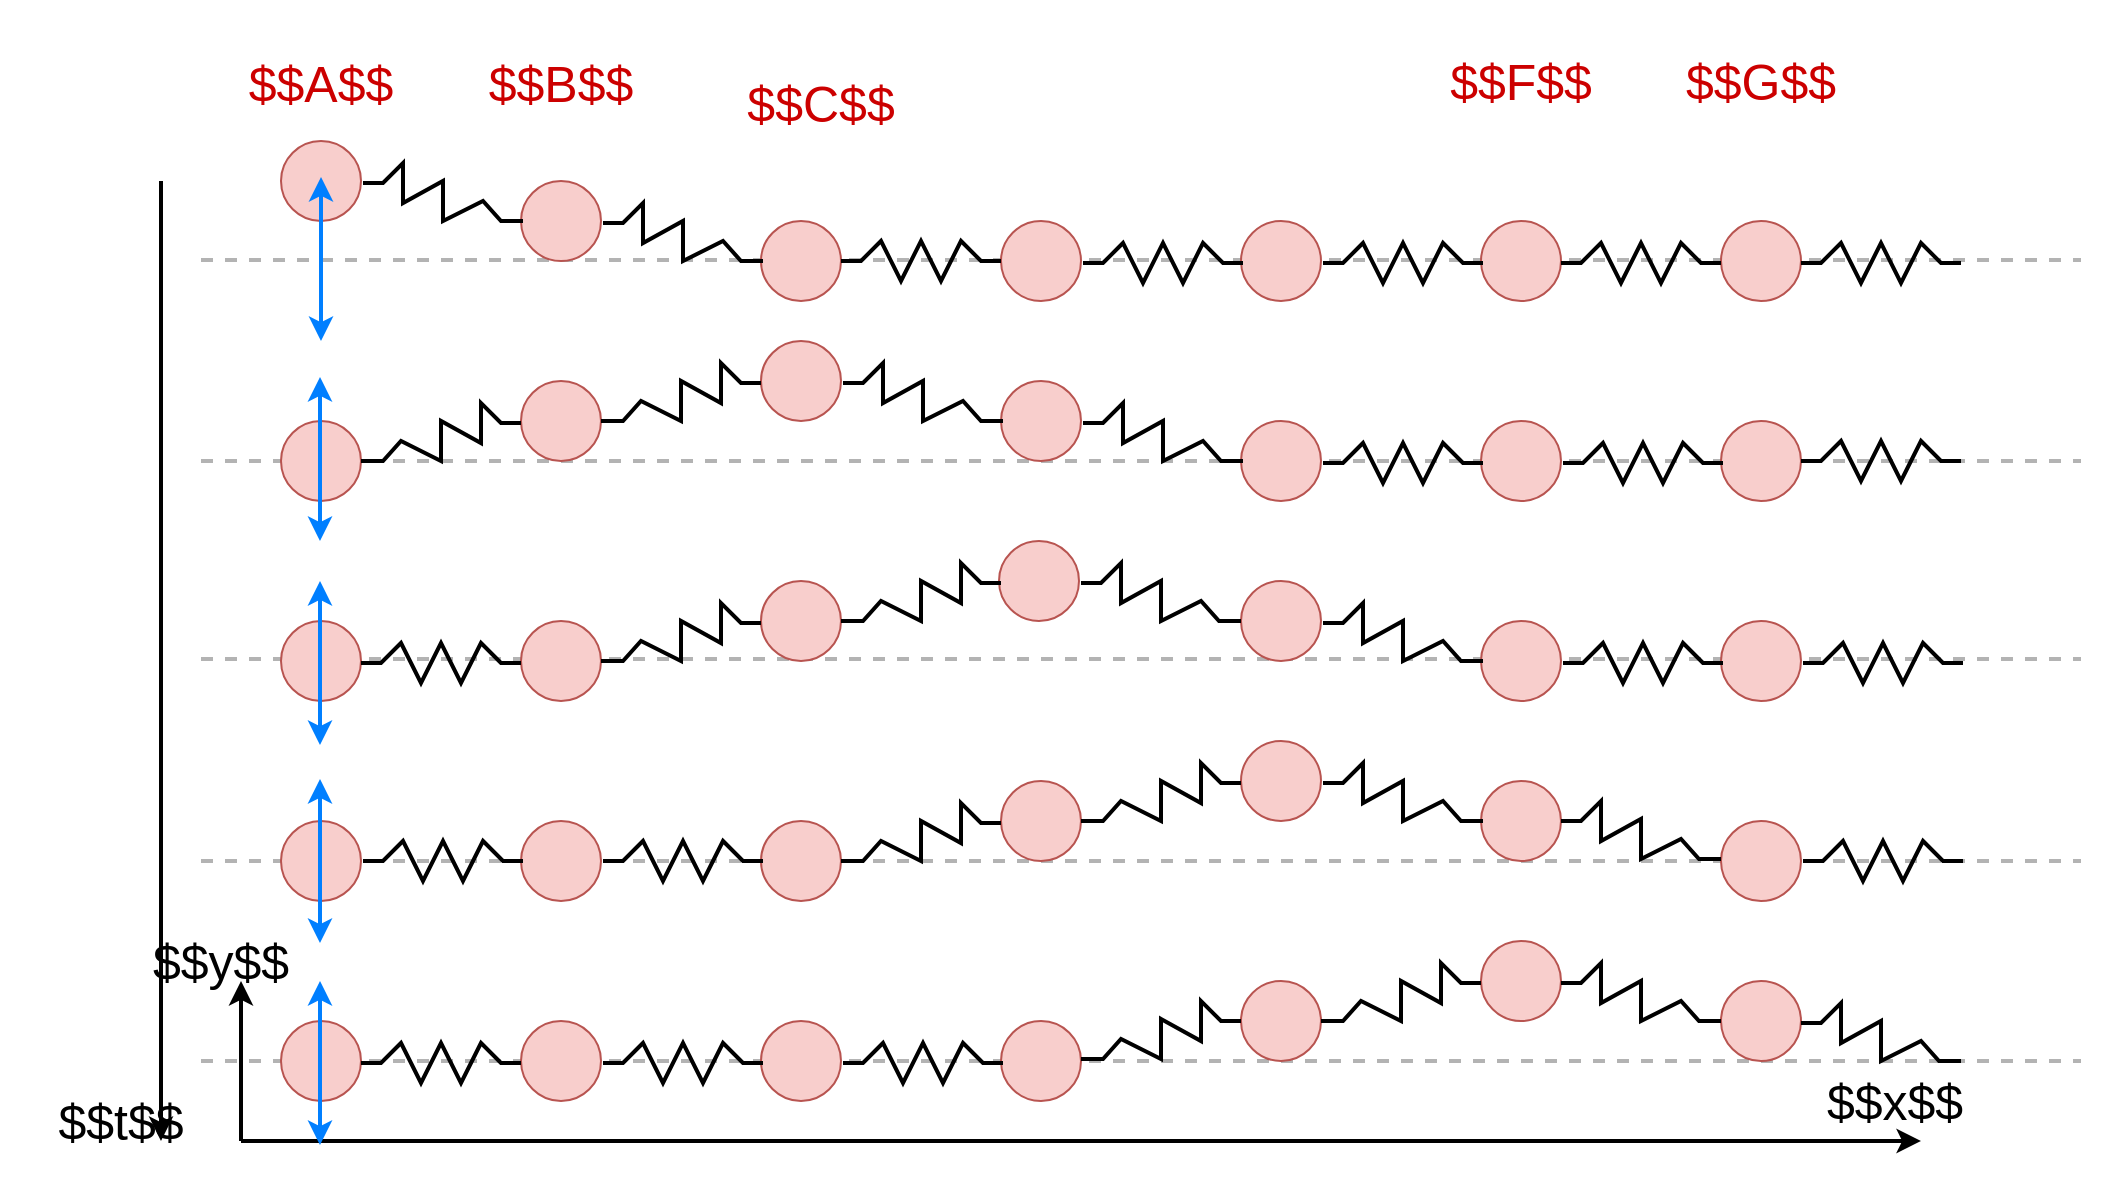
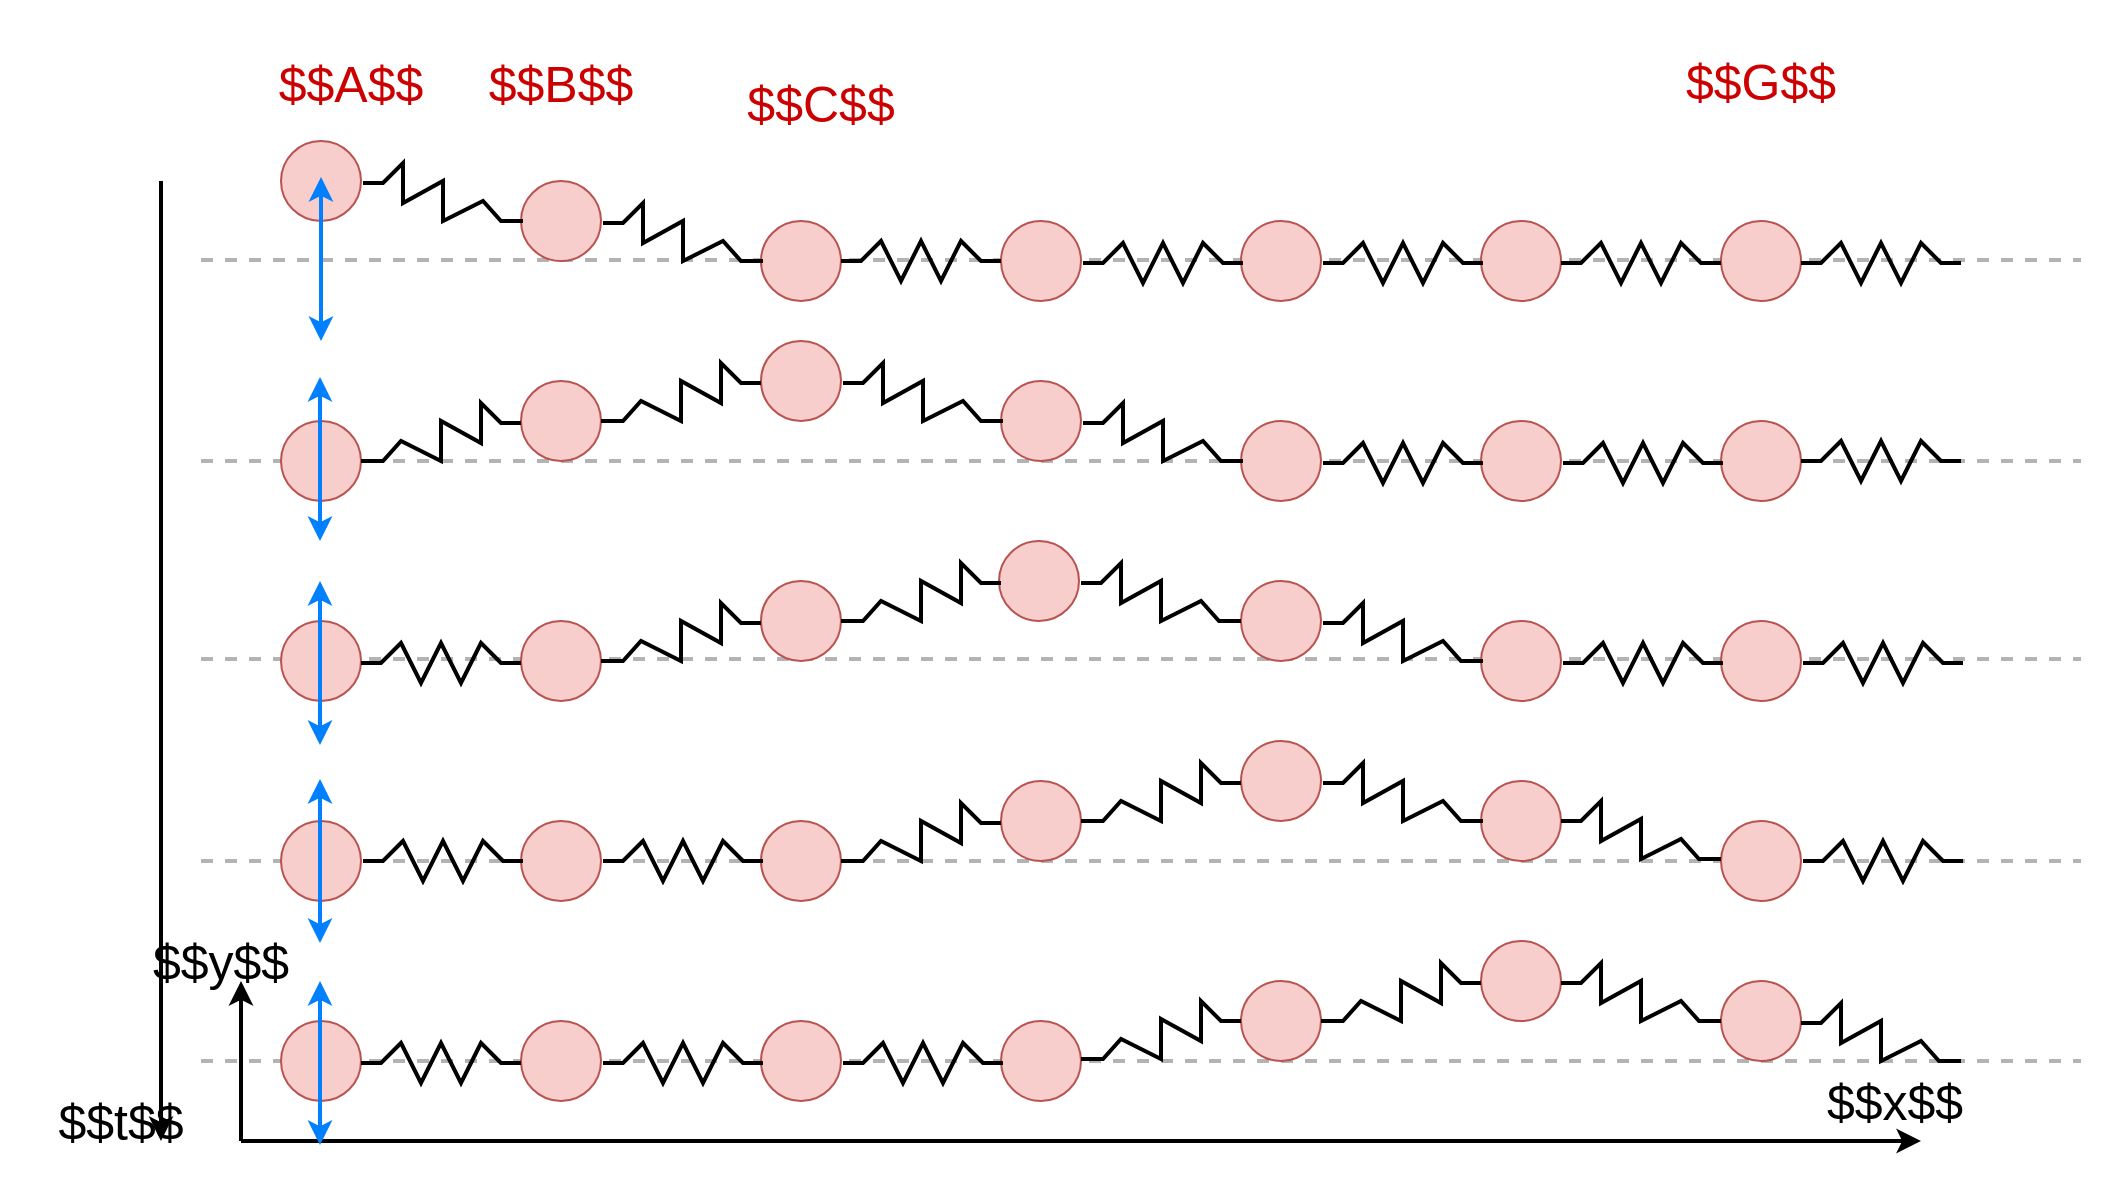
- <mxCell id="86" value="$$F$$" style="text;html=1;resizable=0;autosize=1;align=center;verticalAlign=middle;points=[];fillColor=none;strokeColor=none;rounded=0;fontSize=25;fontColor=#CC0000;" vertex="1" parent="1"><mxGeometry x="715" y="20" width="90" height="40" as="geometry" /></mxCell>
- <mxCell id="83" value="$$A$$" style="text;html=1;resizable=0;autosize=1;align=center;verticalAlign=middle;points=[];fillColor=none;strokeColor=none;rounded=0;fontSize=25;fontColor=#CC0000;" vertex="1" parent="1"><mxGeometry x="115" y="21" width="90" height="40" as="geometry" /></mxCell>
+ <mxCell id="83" value="$$A$$" style="text;html=1;resizable=0;autosize=1;align=center;verticalAlign=middle;points=[];fillColor=none;strokeColor=none;rounded=0;fontSize=25;fontColor=#CC0000;" vertex="1" parent="1"><mxGeometry x="130" y="21" width="90" height="40" as="geometry" /></mxCell>
